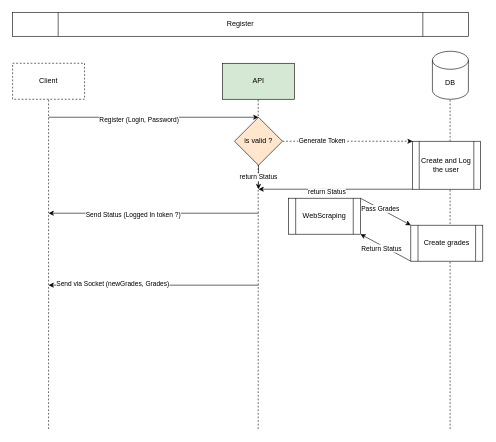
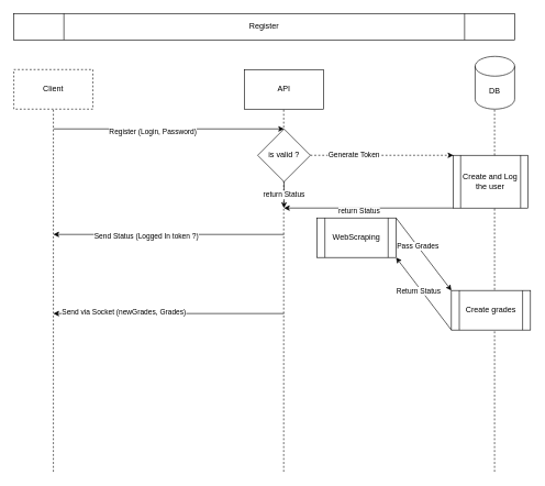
- <mxCell id="4" value="API" style="rounded=0;whiteSpace=wrap;html=1;fillColor=#d5e8d4;" vertex="1" parent="1"><mxGeometry x="370" y="105" width="120" height="60" as="geometry" /></mxCell>
+ <mxCell id="4" value="API" style="rounded=0;whiteSpace=wrap;html=1;" vertex="1" parent="1"><mxGeometry x="370" y="105" width="120" height="60" as="geometry" /></mxCell>
- <mxCell id="11" value="is valid ?" style="rhombus;whiteSpace=wrap;html=1;fillColor=#ffe6cc;" vertex="1" parent="1"><mxGeometry x="390" y="195" width="80" height="80" as="geometry" /></mxCell>
+ <mxCell id="11" value="is valid ?" style="rhombus;whiteSpace=wrap;html=1;" vertex="1" parent="1"><mxGeometry x="390" y="195" width="80" height="80" as="geometry" /></mxCell>
- <mxCell id="24" value="Create grades" style="shape=process;whiteSpace=wrap;html=1;backgroundOutline=1;" vertex="1" parent="1"><mxGeometry x="684" y="375" width="120" height="60" as="geometry" /></mxCell>
+ <mxCell id="24" value="Create grades" style="shape=process;whiteSpace=wrap;html=1;backgroundOutline=1;" vertex="1" parent="1"><mxGeometry x="684" y="440" width="120" height="60" as="geometry" /></mxCell>
